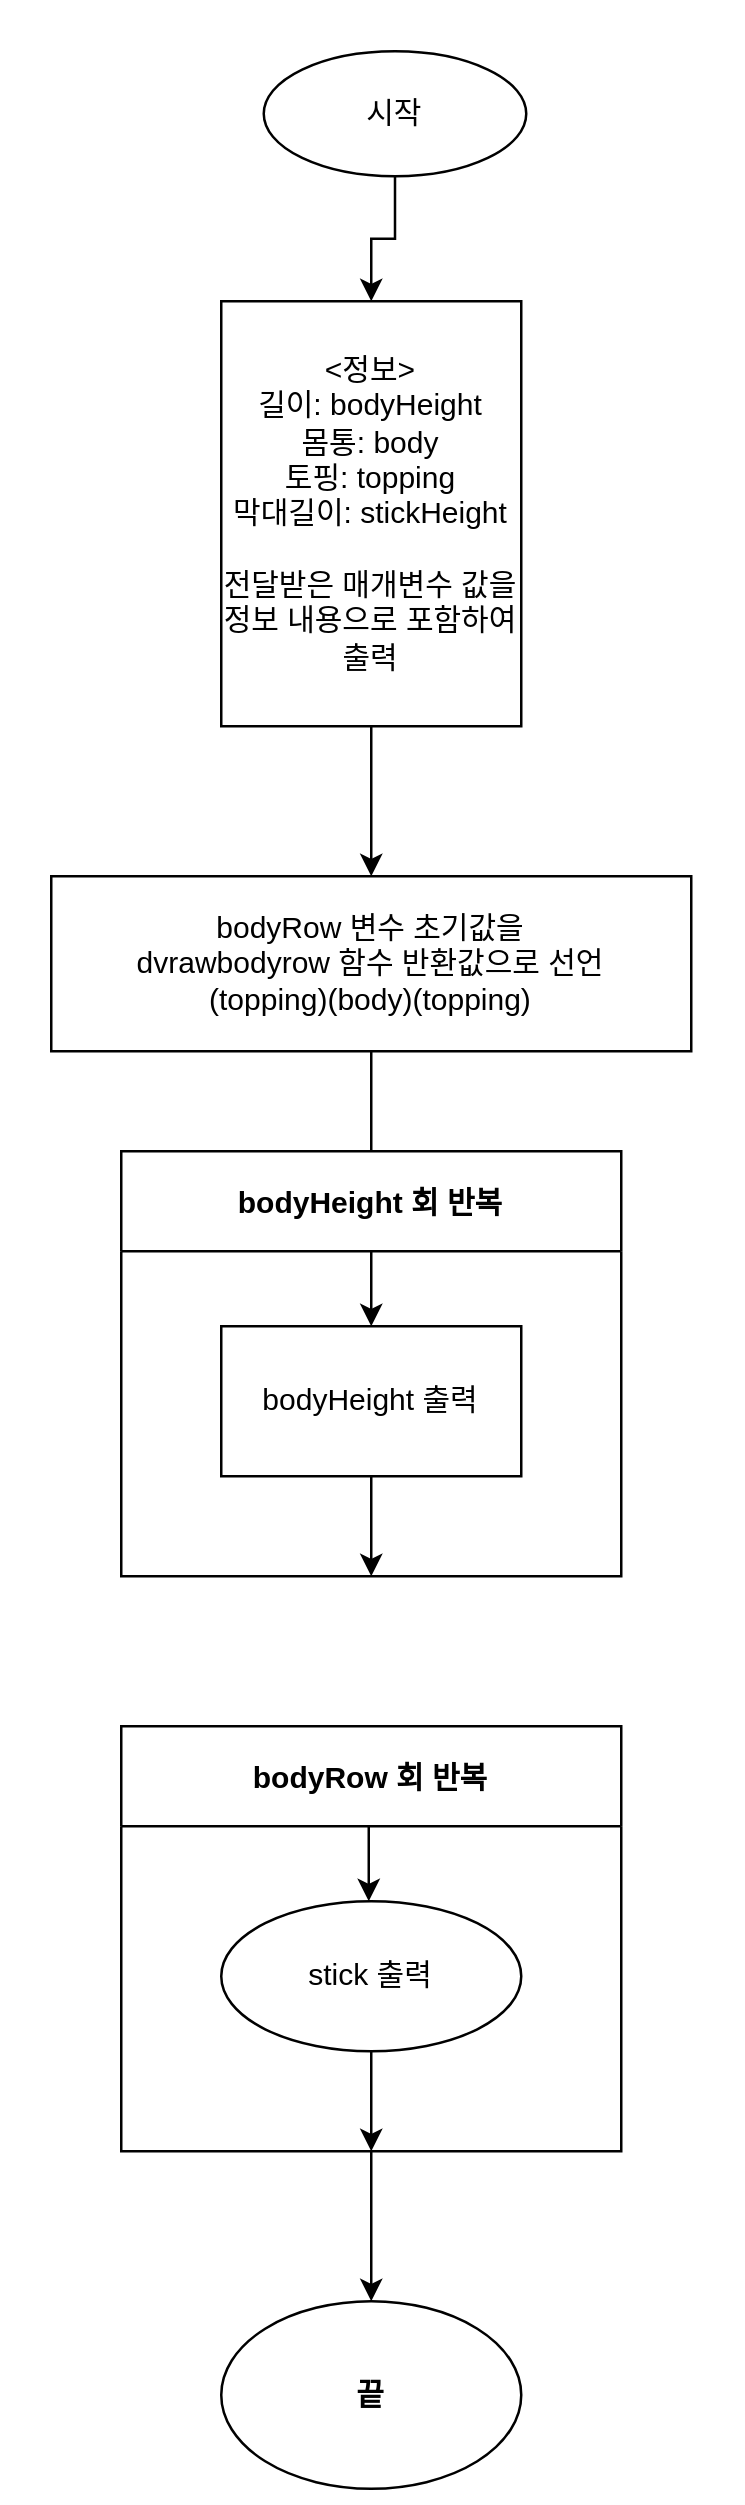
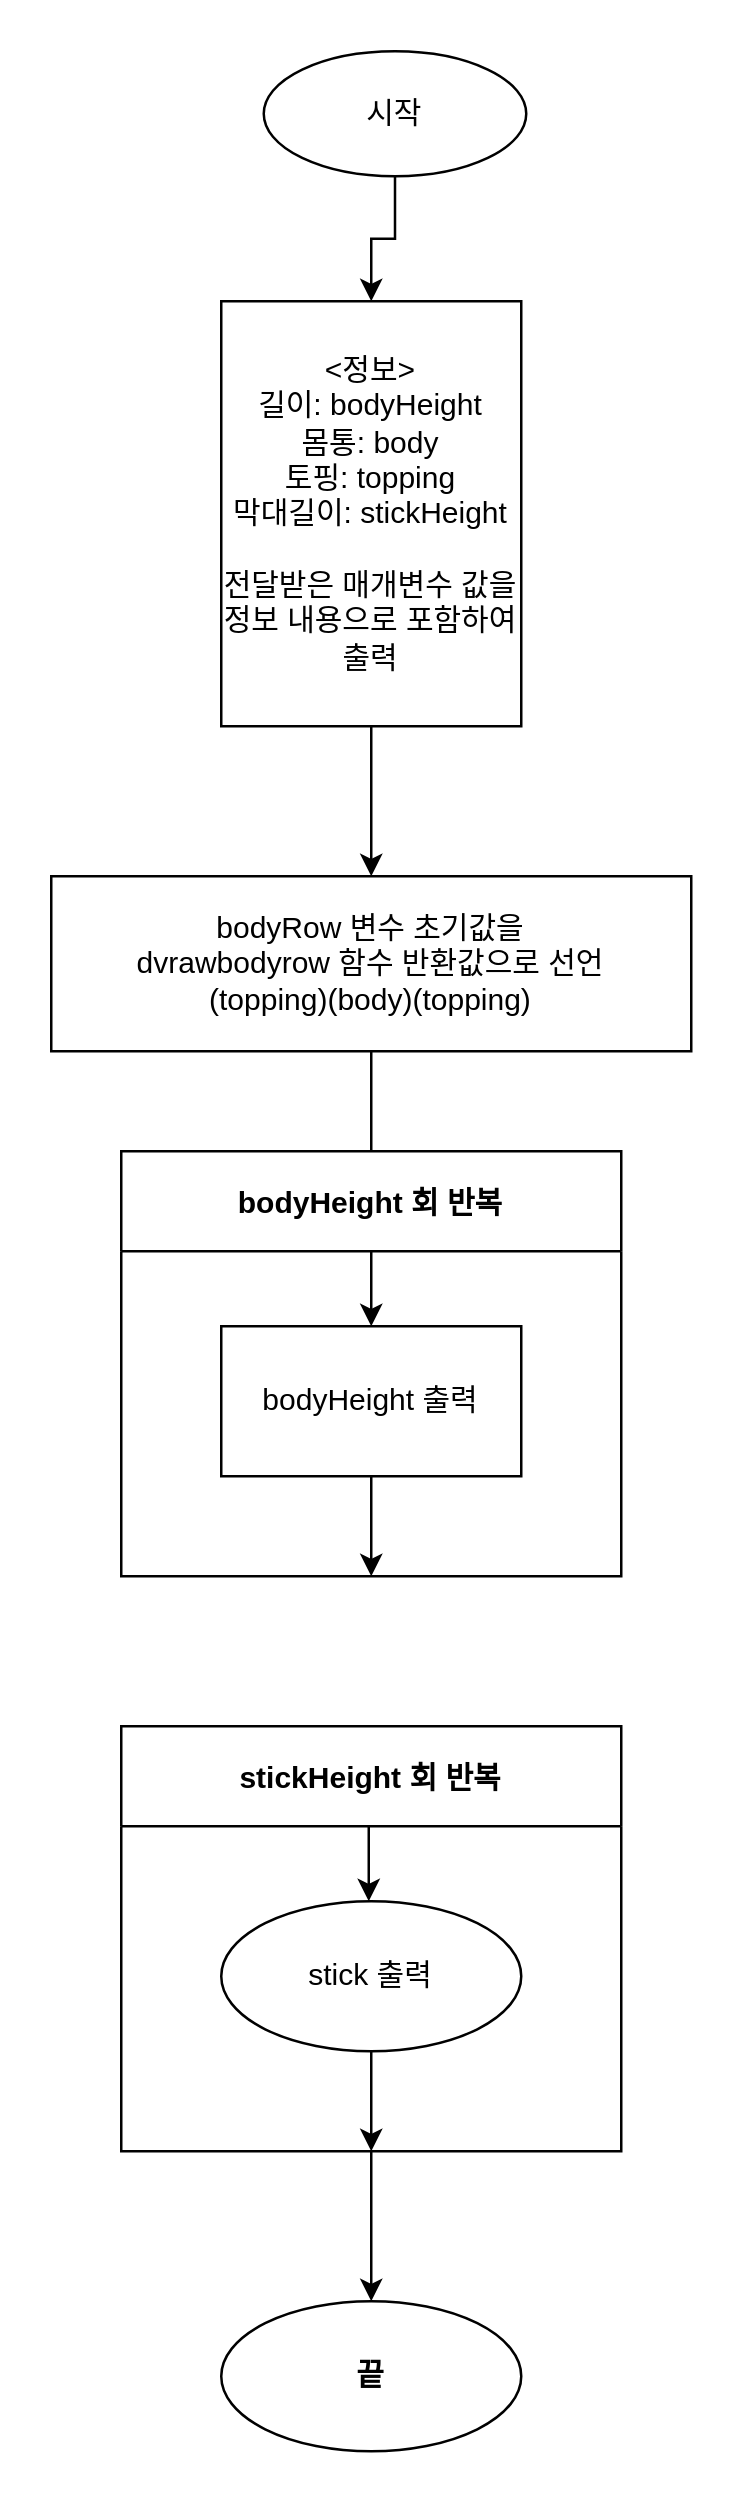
- <mxCell id="13" value="bodyRow 회 반복" style="swimlane;startSize=40;" vertex="1" parent="1"><mxGeometry x="48" y="690" width="200" height="170" as="geometry" /></mxCell>
+ <mxCell id="13" value="stickHeight 회 반복" style="swimlane;startSize=40;" vertex="1" parent="1"><mxGeometry x="48" y="690" width="200" height="170" as="geometry" /></mxCell>
- <mxCell id="17" value="끝" style="ellipse;whiteSpace=wrap;html=1;fontStyle=1;startSize=40;" vertex="1" parent="1"><mxGeometry x="88" y="920" width="120" height="75" as="geometry" /></mxCell>
+ <mxCell id="17" value="끝" style="ellipse;whiteSpace=wrap;html=1;fontStyle=1;startSize=40;" vertex="1" parent="1"><mxGeometry x="88" y="920" width="120" height="60" as="geometry" /></mxCell>
